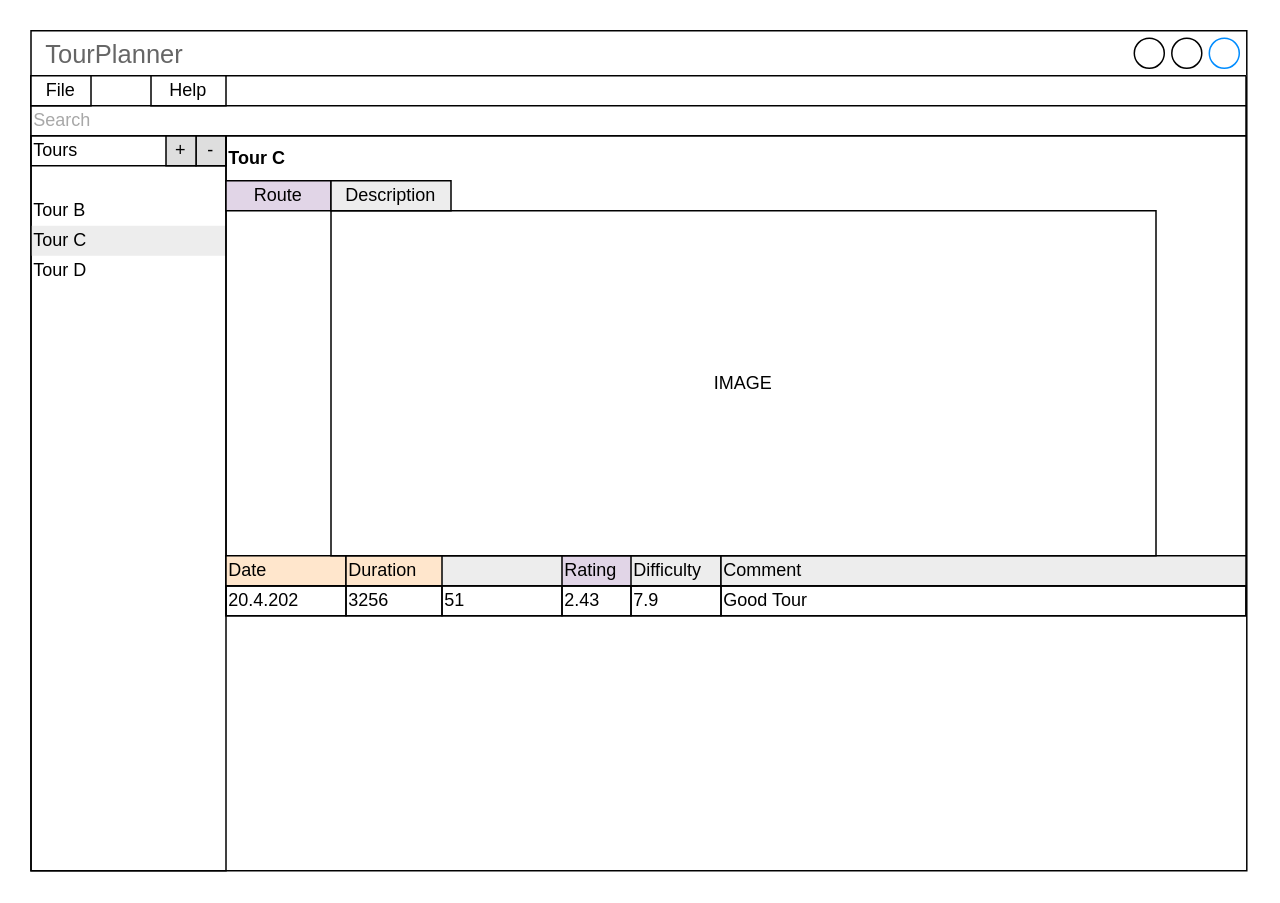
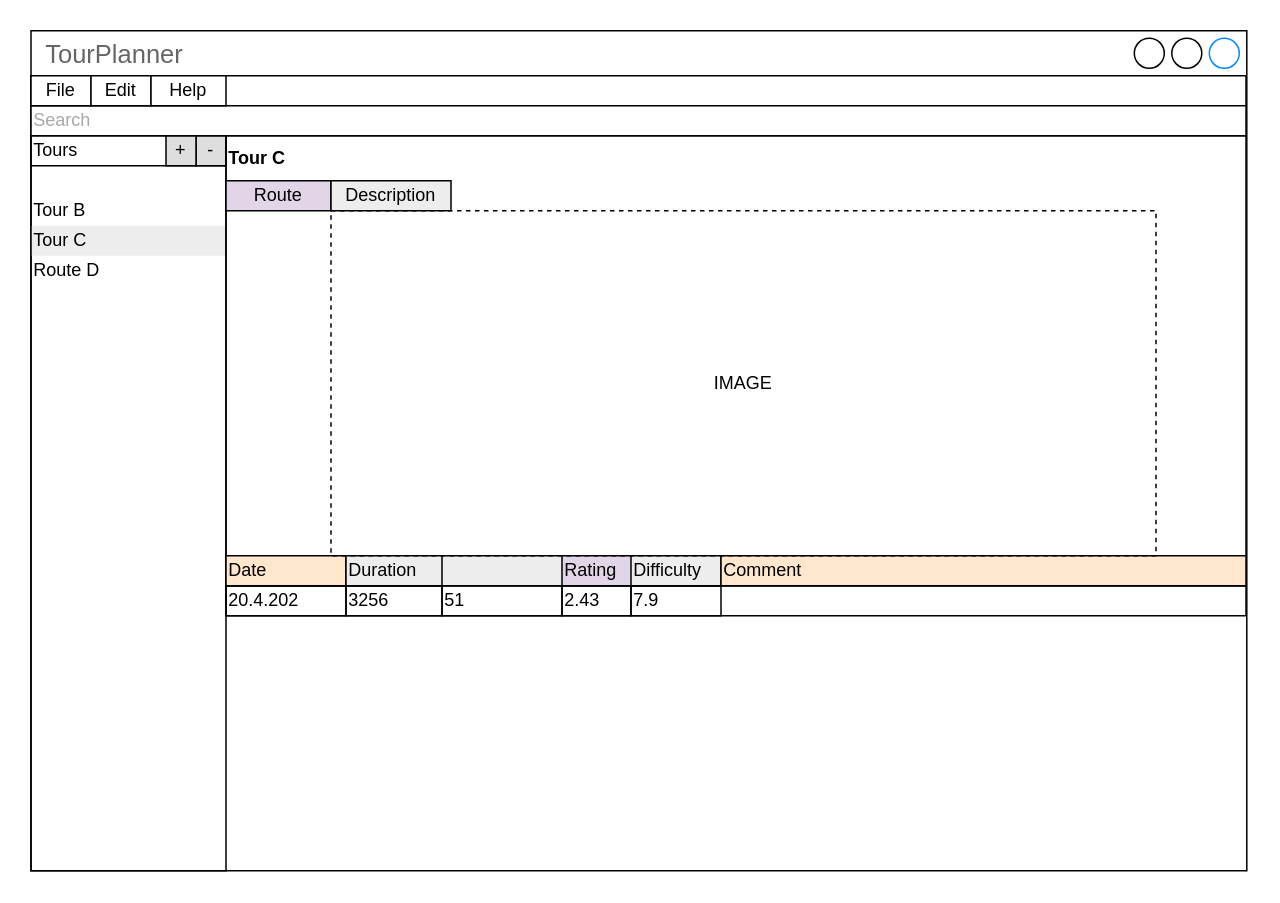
+ <mxCell id="6" value="Edit" style="rounded=0;whiteSpace=wrap;html=1;align=center;" vertex="1" parent="1"><mxGeometry x="60" y="50" width="40" height="20" as="geometry" /></mxCell>
- <mxCell id="13" value="Tour D" style="text;html=1;strokeColor=none;fillColor=none;align=left;verticalAlign=middle;whiteSpace=wrap;rounded=0;labelBackgroundColor=none;fontColor=#000000;" vertex="1" parent="1"><mxGeometry x="20" y="170" width="130" height="20" as="geometry" /></mxCell>
+ <mxCell id="13" value="Route D" style="text;html=1;strokeColor=none;fillColor=none;align=left;verticalAlign=middle;whiteSpace=wrap;rounded=0;labelBackgroundColor=none;fontColor=#000000;" vertex="1" parent="1"><mxGeometry x="20" y="170" width="130" height="20" as="geometry" /></mxCell>
- <mxCell id="32" value="IMAGE" style="rounded=0;whiteSpace=wrap;html=1;labelBackgroundColor=none;fontColor=#000000;fillColor=none;align=center;" vertex="1" parent="1"><mxGeometry x="220" y="140" width="550" height="230" as="geometry" /></mxCell>
+ <mxCell id="32" value="IMAGE" style="rounded=0;whiteSpace=wrap;html=1;labelBackgroundColor=none;fontColor=#000000;fillColor=none;align=center;dashed=1;" vertex="1" parent="1"><mxGeometry x="220" y="140" width="550" height="230" as="geometry" /></mxCell>
- <mxCell id="18" value="Duration" style="rounded=0;whiteSpace=wrap;html=1;labelBackgroundColor=none;fontColor=#000000;fillColor=#ffe6cc;align=left;" vertex="1" parent="1"><mxGeometry x="230" y="370" width="64" height="20" as="geometry" /></mxCell>
+ <mxCell id="18" value="Duration" style="rounded=0;whiteSpace=wrap;html=1;labelBackgroundColor=none;fontColor=#000000;fillColor=#EDEDED;align=left;" vertex="1" parent="1"><mxGeometry x="230" y="370" width="64" height="20" as="geometry" /></mxCell>
- <mxCell id="21" value="Comment" style="rounded=0;whiteSpace=wrap;html=1;labelBackgroundColor=none;fontColor=#000000;fillColor=#EDEDED;align=left;" vertex="1" parent="1"><mxGeometry x="480" y="370" width="350" height="20" as="geometry" /></mxCell>
+ <mxCell id="21" value="Comment" style="rounded=0;whiteSpace=wrap;html=1;labelBackgroundColor=none;fontColor=#000000;fillColor=#ffe6cc;align=left;" vertex="1" parent="1"><mxGeometry x="480" y="370" width="350" height="20" as="geometry" /></mxCell>
- <mxCell id="27" value="Good Tour" style="rounded=0;whiteSpace=wrap;html=1;labelBackgroundColor=none;fontColor=#000000;fillColor=none;align=left;" vertex="1" parent="1"><mxGeometry x="480" y="390" width="350" height="20" as="geometry" /></mxCell>
